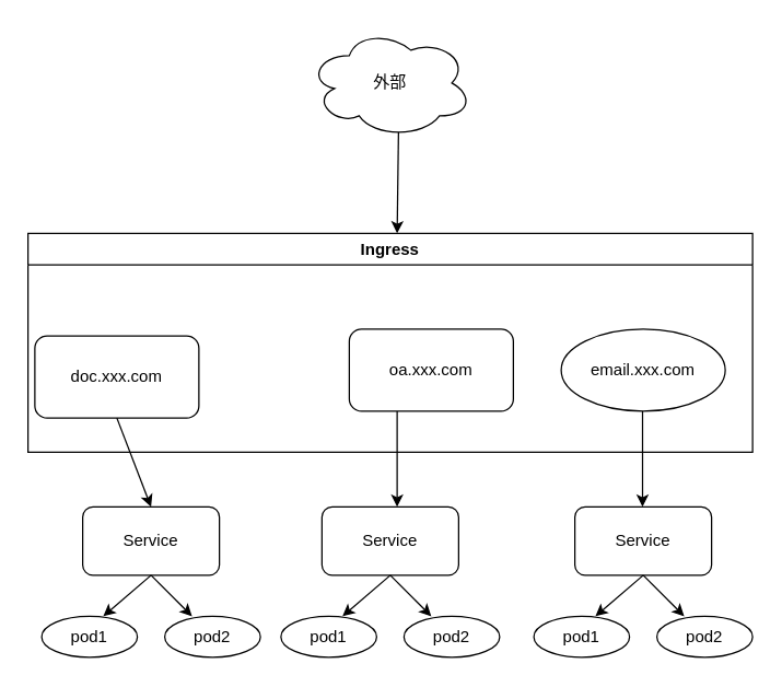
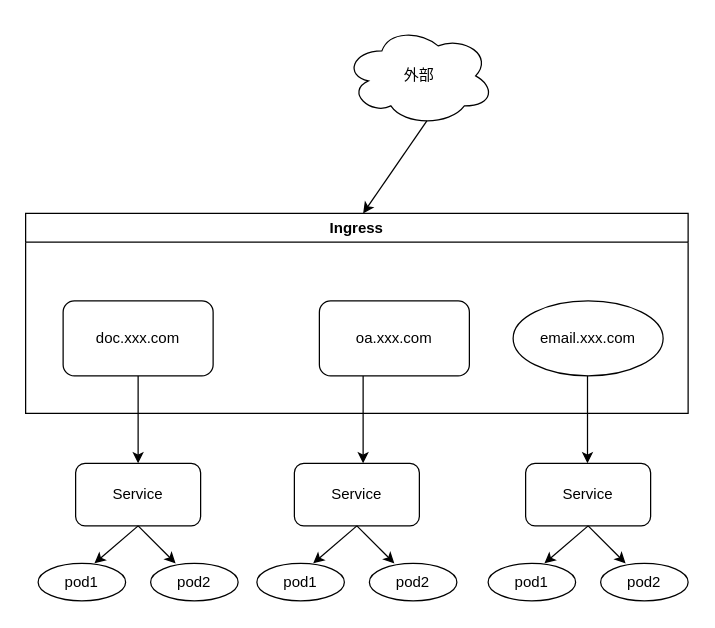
- <mxCell id="2" value="外部" style="ellipse;shape=cloud;whiteSpace=wrap;html=1;" vertex="1" parent="1"><mxGeometry x="225" y="20" width="120" height="80" as="geometry" /></mxCell>
+ <mxCell id="2" value="外部" style="ellipse;shape=cloud;whiteSpace=wrap;html=1;" vertex="1" parent="1"><mxGeometry x="275" y="20" width="120" height="80" as="geometry" /></mxCell>
- <mxCell id="4" value="doc.xxx.com" style="rounded=1;whiteSpace=wrap;html=1;" vertex="1" parent="3"><mxGeometry x="5" y="75" width="120" height="60" as="geometry" /></mxCell>
+ <mxCell id="4" value="doc.xxx.com" style="rounded=1;whiteSpace=wrap;html=1;" vertex="1" parent="3"><mxGeometry x="30" y="70" width="120" height="60" as="geometry" /></mxCell>
